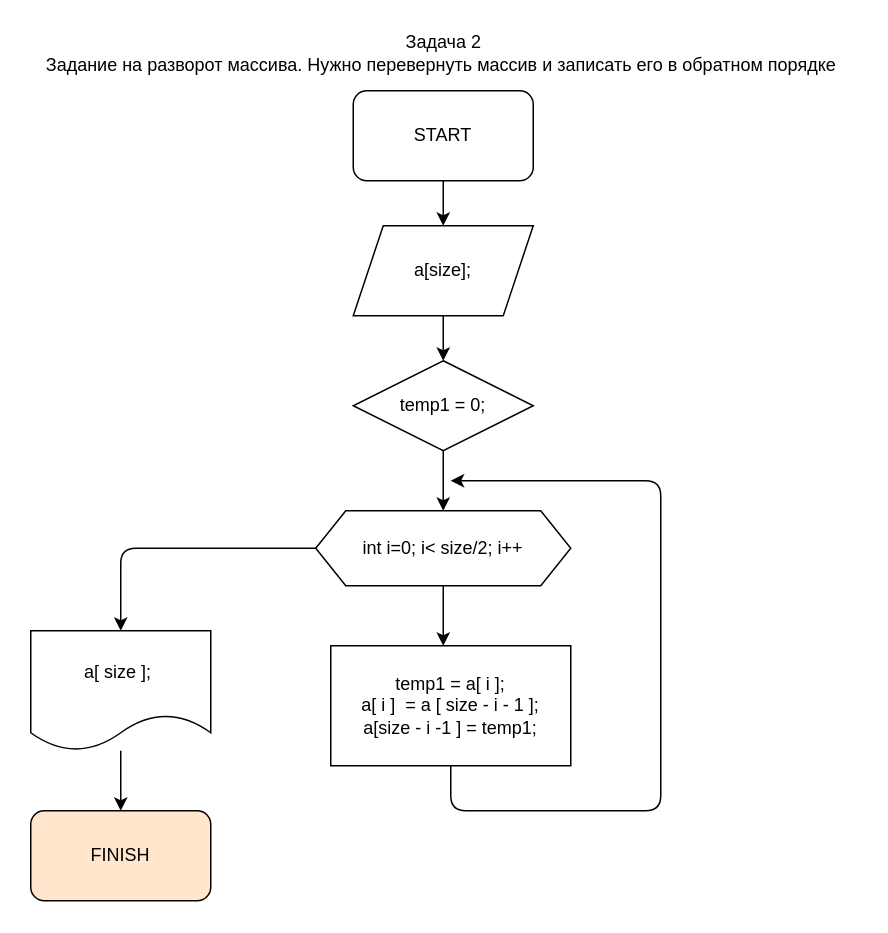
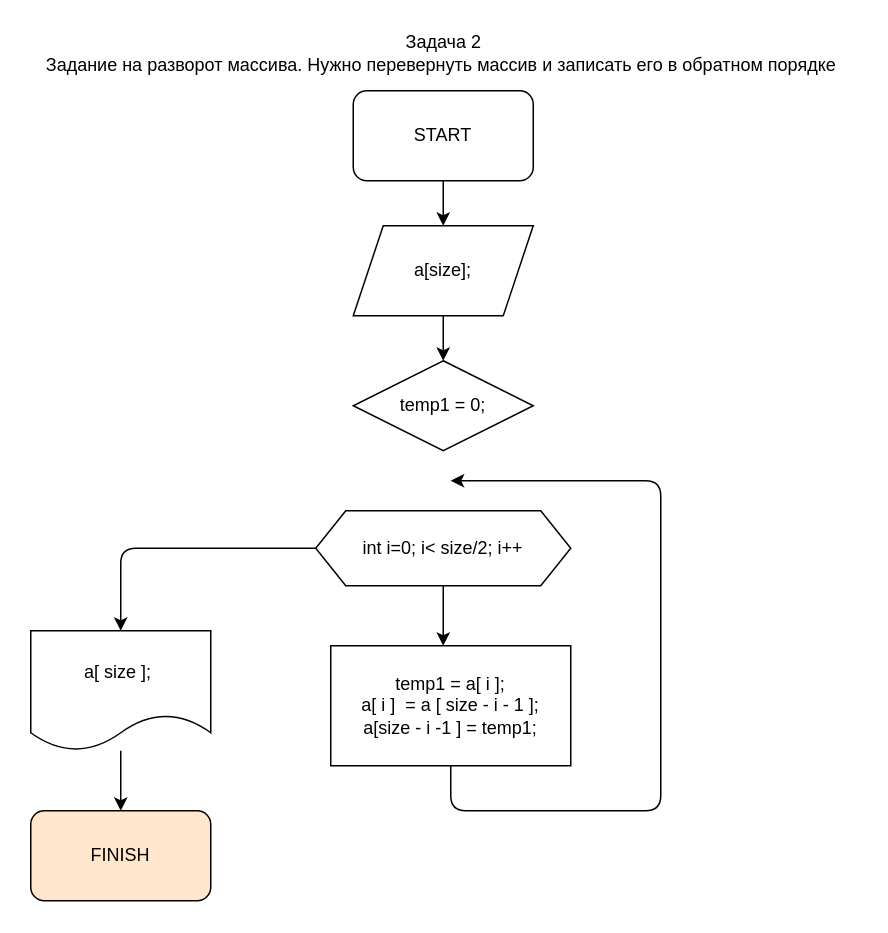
- <mxCell id="7" style="edgeStyle=none;html=1;entryX=0.5;entryY=0;entryDx=0;entryDy=0;" parent="1" source="8" target="11" edge="1"><mxGeometry relative="1" as="geometry" /></mxCell>
